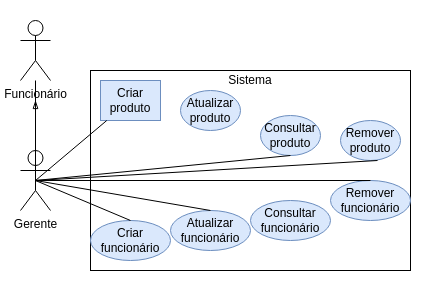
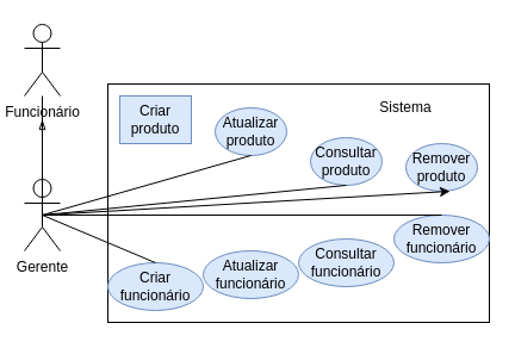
- <mxCell id="4" value="Sistema" style="text;html=1;strokeColor=none;fillColor=none;align=center;verticalAlign=middle;whiteSpace=wrap;rounded=0;" vertex="1" parent="1"><mxGeometry x="220" y="70" width="60" height="20" as="geometry" /></mxCell>
+ <mxCell id="4" value="Sistema" style="text;html=1;strokeColor=none;fillColor=none;align=center;verticalAlign=middle;whiteSpace=wrap;rounded=0;" vertex="1" parent="1"><mxGeometry x="310" y="80" width="60" height="20" as="geometry" /></mxCell>
- <mxCell id="13" value="" style="endArrow=none;html=1;rounded=0;exitX=0.5;exitY=0.5;exitDx=0;exitDy=0;exitPerimeter=0;" edge="1" parent="1" source="2" target="5"><mxGeometry width="50" height="50" relative="1" as="geometry"><mxPoint x="45" y="200.98" as="sourcePoint" /><mxPoint x="140" y="130" as="targetPoint" /></mxGeometry></mxCell>
+ <mxCell id="13" value="" style="endArrow=none;html=1;rounded=0;exitX=0.5;exitY=0.5;exitDx=0;exitDy=0;exitPerimeter=0;entryX=0.5;entryY=1;entryDx=0;entryDy=0;" edge="1" parent="1" source="2" target="6"><mxGeometry width="50" height="50" relative="1" as="geometry"><mxPoint x="45" y="200.98" as="sourcePoint" /><mxPoint x="140" y="130" as="targetPoint" /></mxGeometry></mxCell>
- <mxCell id="15" value="" style="endArrow=none;html=1;rounded=0;exitX=0.5;exitY=0.5;exitDx=0;exitDy=0;exitPerimeter=0;entryX=0.617;entryY=1;entryDx=0;entryDy=0;entryPerimeter=0;" edge="1" parent="1" source="2" target="8"><mxGeometry width="50" height="50" relative="1" as="geometry"><mxPoint x="45" y="190" as="sourcePoint" /><mxPoint x="300" y="150" as="targetPoint" /></mxGeometry></mxCell>
+ <mxCell id="15" value="" style="endArrow=classic;html=1;rounded=0;exitX=0.5;exitY=0.5;exitDx=0;exitDy=0;exitPerimeter=0;entryX=0.617;entryY=1;entryDx=0;entryDy=0;entryPerimeter=0;" edge="1" parent="1" source="2" target="8"><mxGeometry width="50" height="50" relative="1" as="geometry"><mxPoint x="45" y="190" as="sourcePoint" /><mxPoint x="300" y="150" as="targetPoint" /></mxGeometry></mxCell>
- <mxCell id="18" value="" style="endArrow=none;html=1;rounded=0;exitX=0.5;exitY=0.5;exitDx=0;exitDy=0;exitPerimeter=0;entryX=0.5;entryY=0;entryDx=0;entryDy=0;" edge="1" parent="1" source="2" target="10"><mxGeometry width="50" height="50" relative="1" as="geometry"><mxPoint x="45" y="190" as="sourcePoint" /><mxPoint x="300" y="210" as="targetPoint" /></mxGeometry></mxCell>
